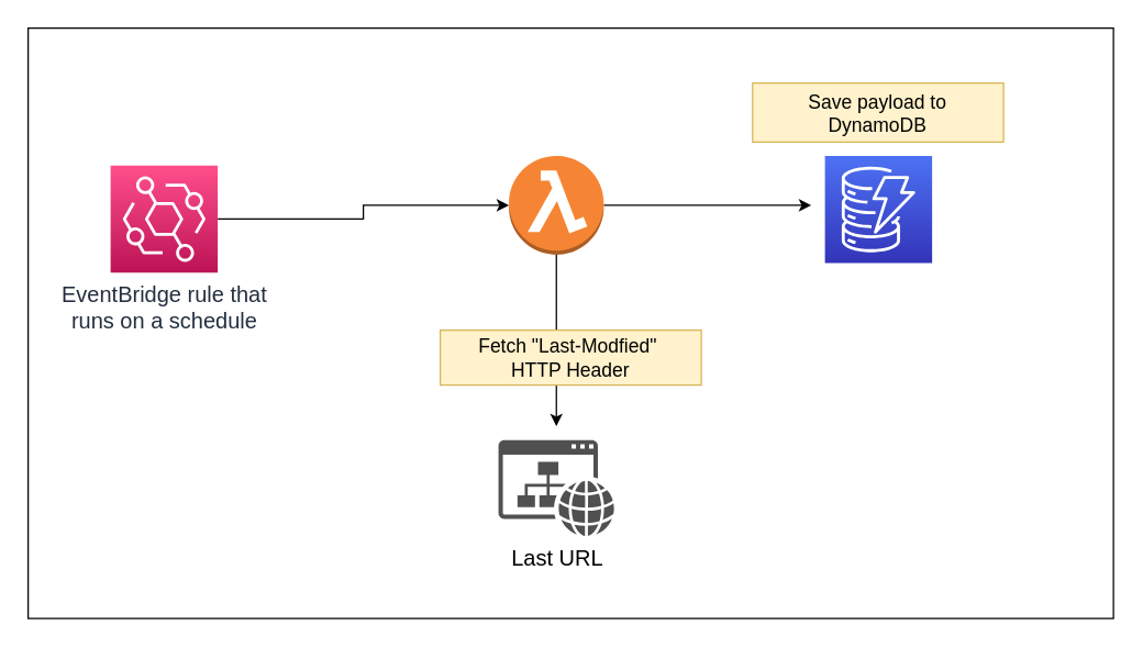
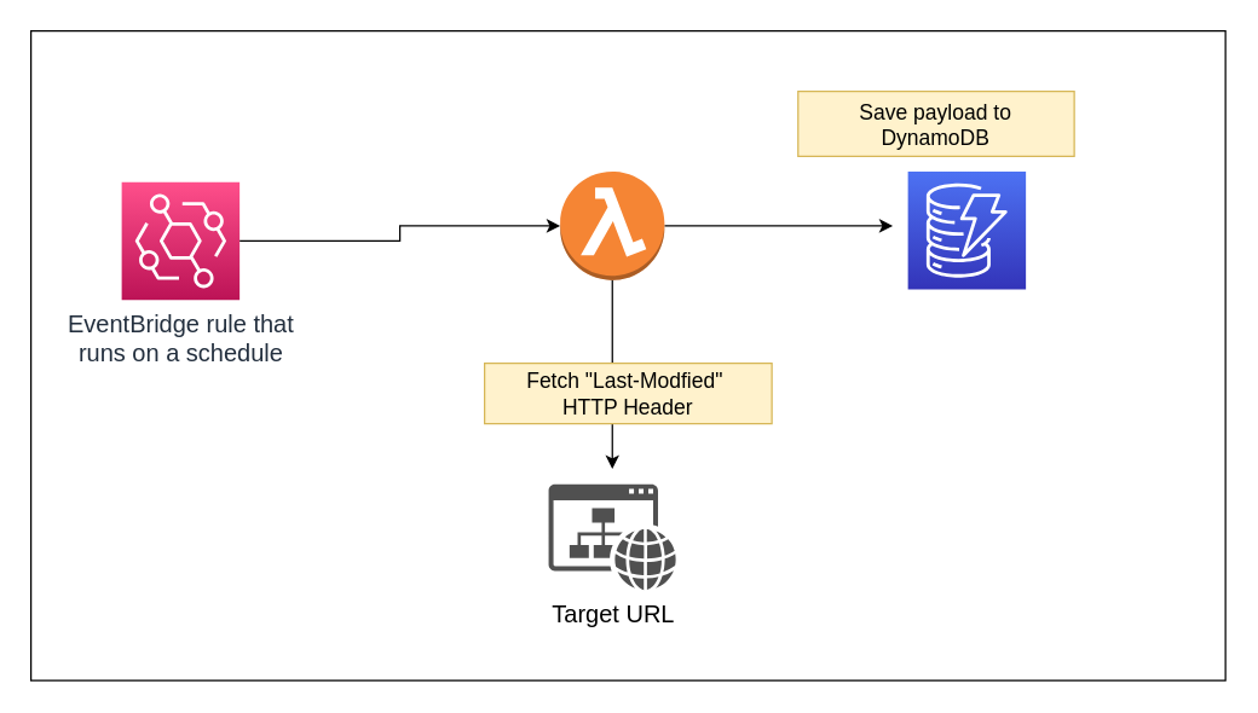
- <mxCell id="11" value="Save payload to&lt;br&gt;DynamoDB" style="rounded=0;whiteSpace=wrap;html=1;fontSize=14;fillColor=#fff2cc;strokeColor=#d6b656;" vertex="1" parent="1"><mxGeometry x="547.33" y="60" width="182.67" height="43" as="geometry" /></mxCell>
+ <mxCell id="11" value="Save payload to&lt;br&gt;DynamoDB" style="rounded=0;whiteSpace=wrap;html=1;fontSize=14;fillColor=#fff2cc;strokeColor=#d6b656;" vertex="1" parent="1"><mxGeometry x="527.33" y="60" width="182.67" height="43" as="geometry" /></mxCell>
- <mxCell id="8" value="Last URL" style="sketch=0;pointerEvents=1;shadow=0;dashed=0;html=1;strokeColor=none;fillColor=#505050;labelPosition=center;verticalLabelPosition=bottom;verticalAlign=top;outlineConnect=0;align=center;shape=mxgraph.office.concepts.website;fontSize=16;" vertex="1" parent="1"><mxGeometry x="362.36" y="320" width="84.29" height="70" as="geometry" /></mxCell>
+ <mxCell id="8" value="Target URL" style="sketch=0;pointerEvents=1;shadow=0;dashed=0;html=1;strokeColor=none;fillColor=#505050;labelPosition=center;verticalLabelPosition=bottom;verticalAlign=top;outlineConnect=0;align=center;shape=mxgraph.office.concepts.website;fontSize=16;" vertex="1" parent="1"><mxGeometry x="362.36" y="320" width="84.29" height="70" as="geometry" /></mxCell>
